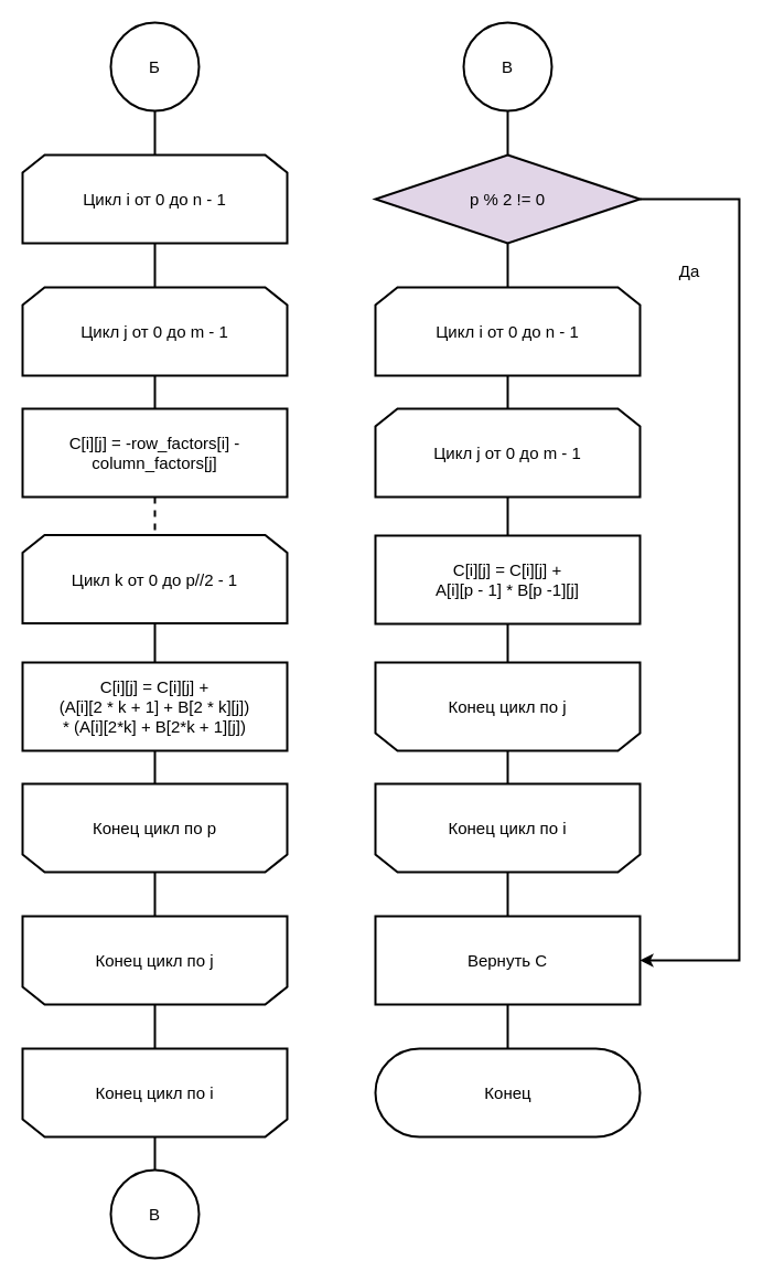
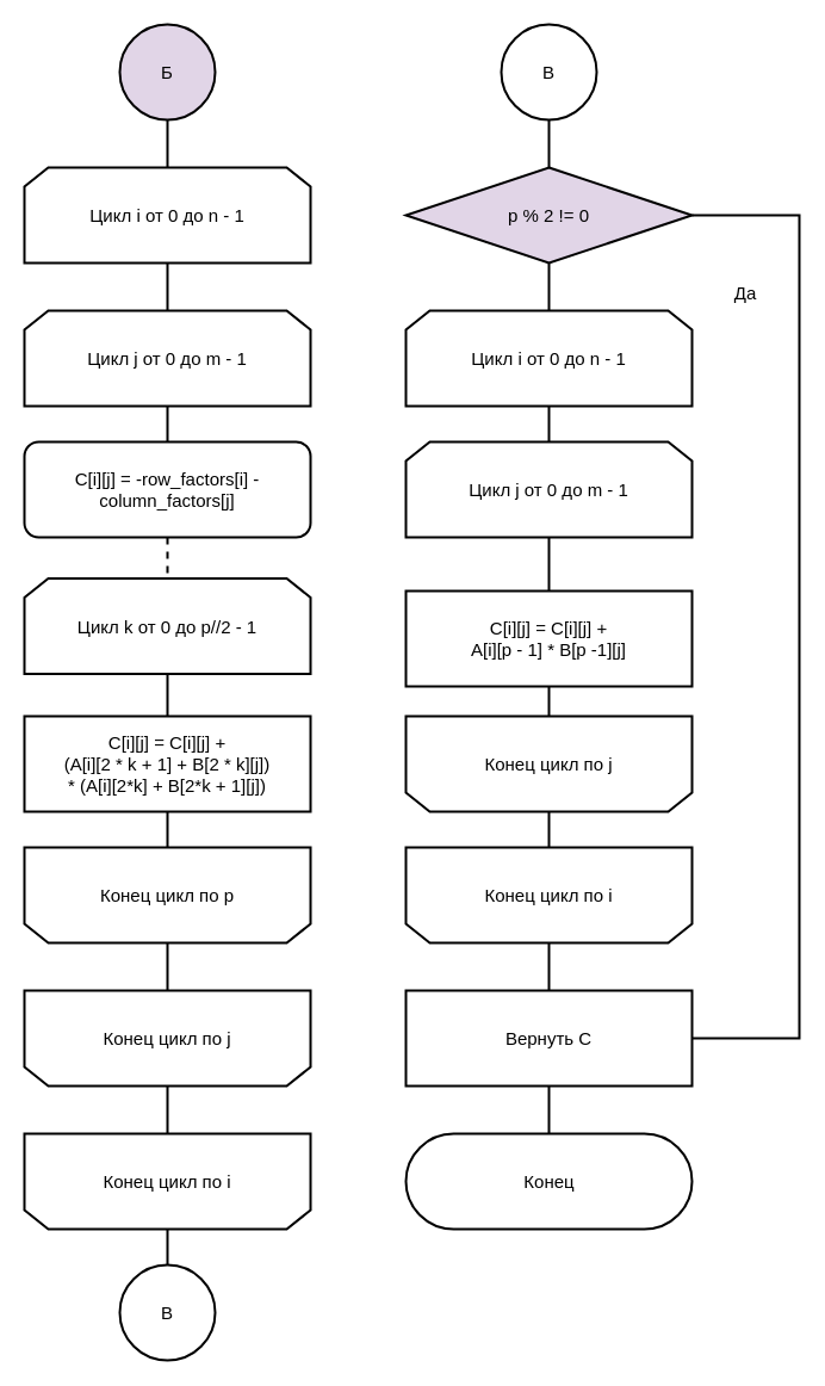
- <mxCell id="10" value="Б" style="ellipse;whiteSpace=wrap;html=1;aspect=fixed;strokeWidth=2;fontSize=15;" parent="1" vertex="1"><mxGeometry x="100" y="20" width="80" height="80" as="geometry" /></mxCell>
+ <mxCell id="10" value="Б" style="ellipse;whiteSpace=wrap;html=1;aspect=fixed;strokeWidth=2;fontSize=15;fillColor=#e1d5e7;" parent="1" vertex="1"><mxGeometry x="100" y="20" width="80" height="80" as="geometry" /></mxCell>
- <mxCell id="11" value="&lt;font style=&quot;font-size: 15px;&quot;&gt;C[i][j] = -row_factors[i] - column_factors[j]&lt;br style=&quot;font-size: 15px;&quot;&gt;&lt;/font&gt;" style="rounded=0;whiteSpace=wrap;html=1;strokeWidth=2;fontSize=15;" parent="1" vertex="1"><mxGeometry x="20" y="370" width="240" height="80" as="geometry" /></mxCell>
+ <mxCell id="11" value="&lt;font style=&quot;font-size: 15px;&quot;&gt;C[i][j] = -row_factors[i] - column_factors[j]&lt;br style=&quot;font-size: 15px;&quot;&gt;&lt;/font&gt;" style="whiteSpace=wrap;html=1;strokeWidth=2;fontSize=15;rounded=1;" parent="1" vertex="1"><mxGeometry x="20" y="370" width="240" height="80" as="geometry" /></mxCell>
- <mxCell id="16" value="&lt;font style=&quot;font-size: 15px;&quot;&gt;C[i][j] = C[i][j] + &lt;br style=&quot;font-size: 15px;&quot;&gt;A[i][p - 1] * B[p -1][j]&lt;br style=&quot;font-size: 15px;&quot;&gt;&lt;/font&gt;" style="rounded=0;whiteSpace=wrap;html=1;strokeWidth=2;fontSize=15;" parent="1" vertex="1"><mxGeometry x="340" y="485" width="240" height="80" as="geometry" /></mxCell>
+ <mxCell id="16" value="&lt;font style=&quot;font-size: 15px;&quot;&gt;C[i][j] = C[i][j] + &lt;br style=&quot;font-size: 15px;&quot;&gt;A[i][p - 1] * B[p -1][j]&lt;br style=&quot;font-size: 15px;&quot;&gt;&lt;/font&gt;" style="rounded=0;whiteSpace=wrap;html=1;strokeWidth=2;fontSize=15;" parent="1" vertex="1"><mxGeometry x="340" y="495" width="240" height="80" as="geometry" /></mxCell>
- <mxCell id="38" value="" style="endArrow=classic;html=1;rounded=0;strokeWidth=2;fontSize=15;exitX=1;exitY=0.5;exitDx=0;exitDy=0;entryX=1;entryY=0.5;entryDx=0;entryDy=0;" edge="1" parent="1" source="13" target="19"><mxGeometry width="50" height="50" relative="1" as="geometry"><mxPoint x="-30" y="440" as="sourcePoint" /><mxPoint x="20" y="390" as="targetPoint" /><Array as="points"><mxPoint x="660" y="180" /><mxPoint x="670" y="180" /><mxPoint x="670" y="580" /><mxPoint x="670" y="870" /></Array></mxGeometry></mxCell>
+ <mxCell id="38" value="" style="endArrow=none;html=1;rounded=0;strokeWidth=2;fontSize=15;exitX=1;exitY=0.5;exitDx=0;exitDy=0;entryX=1;entryY=0.5;entryDx=0;entryDy=0;" edge="1" parent="1" source="13" target="19"><mxGeometry width="50" height="50" relative="1" as="geometry"><mxPoint x="-30" y="440" as="sourcePoint" /><mxPoint x="20" y="390" as="targetPoint" /><Array as="points"><mxPoint x="660" y="180" /><mxPoint x="670" y="180" /><mxPoint x="670" y="580" /><mxPoint x="670" y="870" /></Array></mxGeometry></mxCell>
